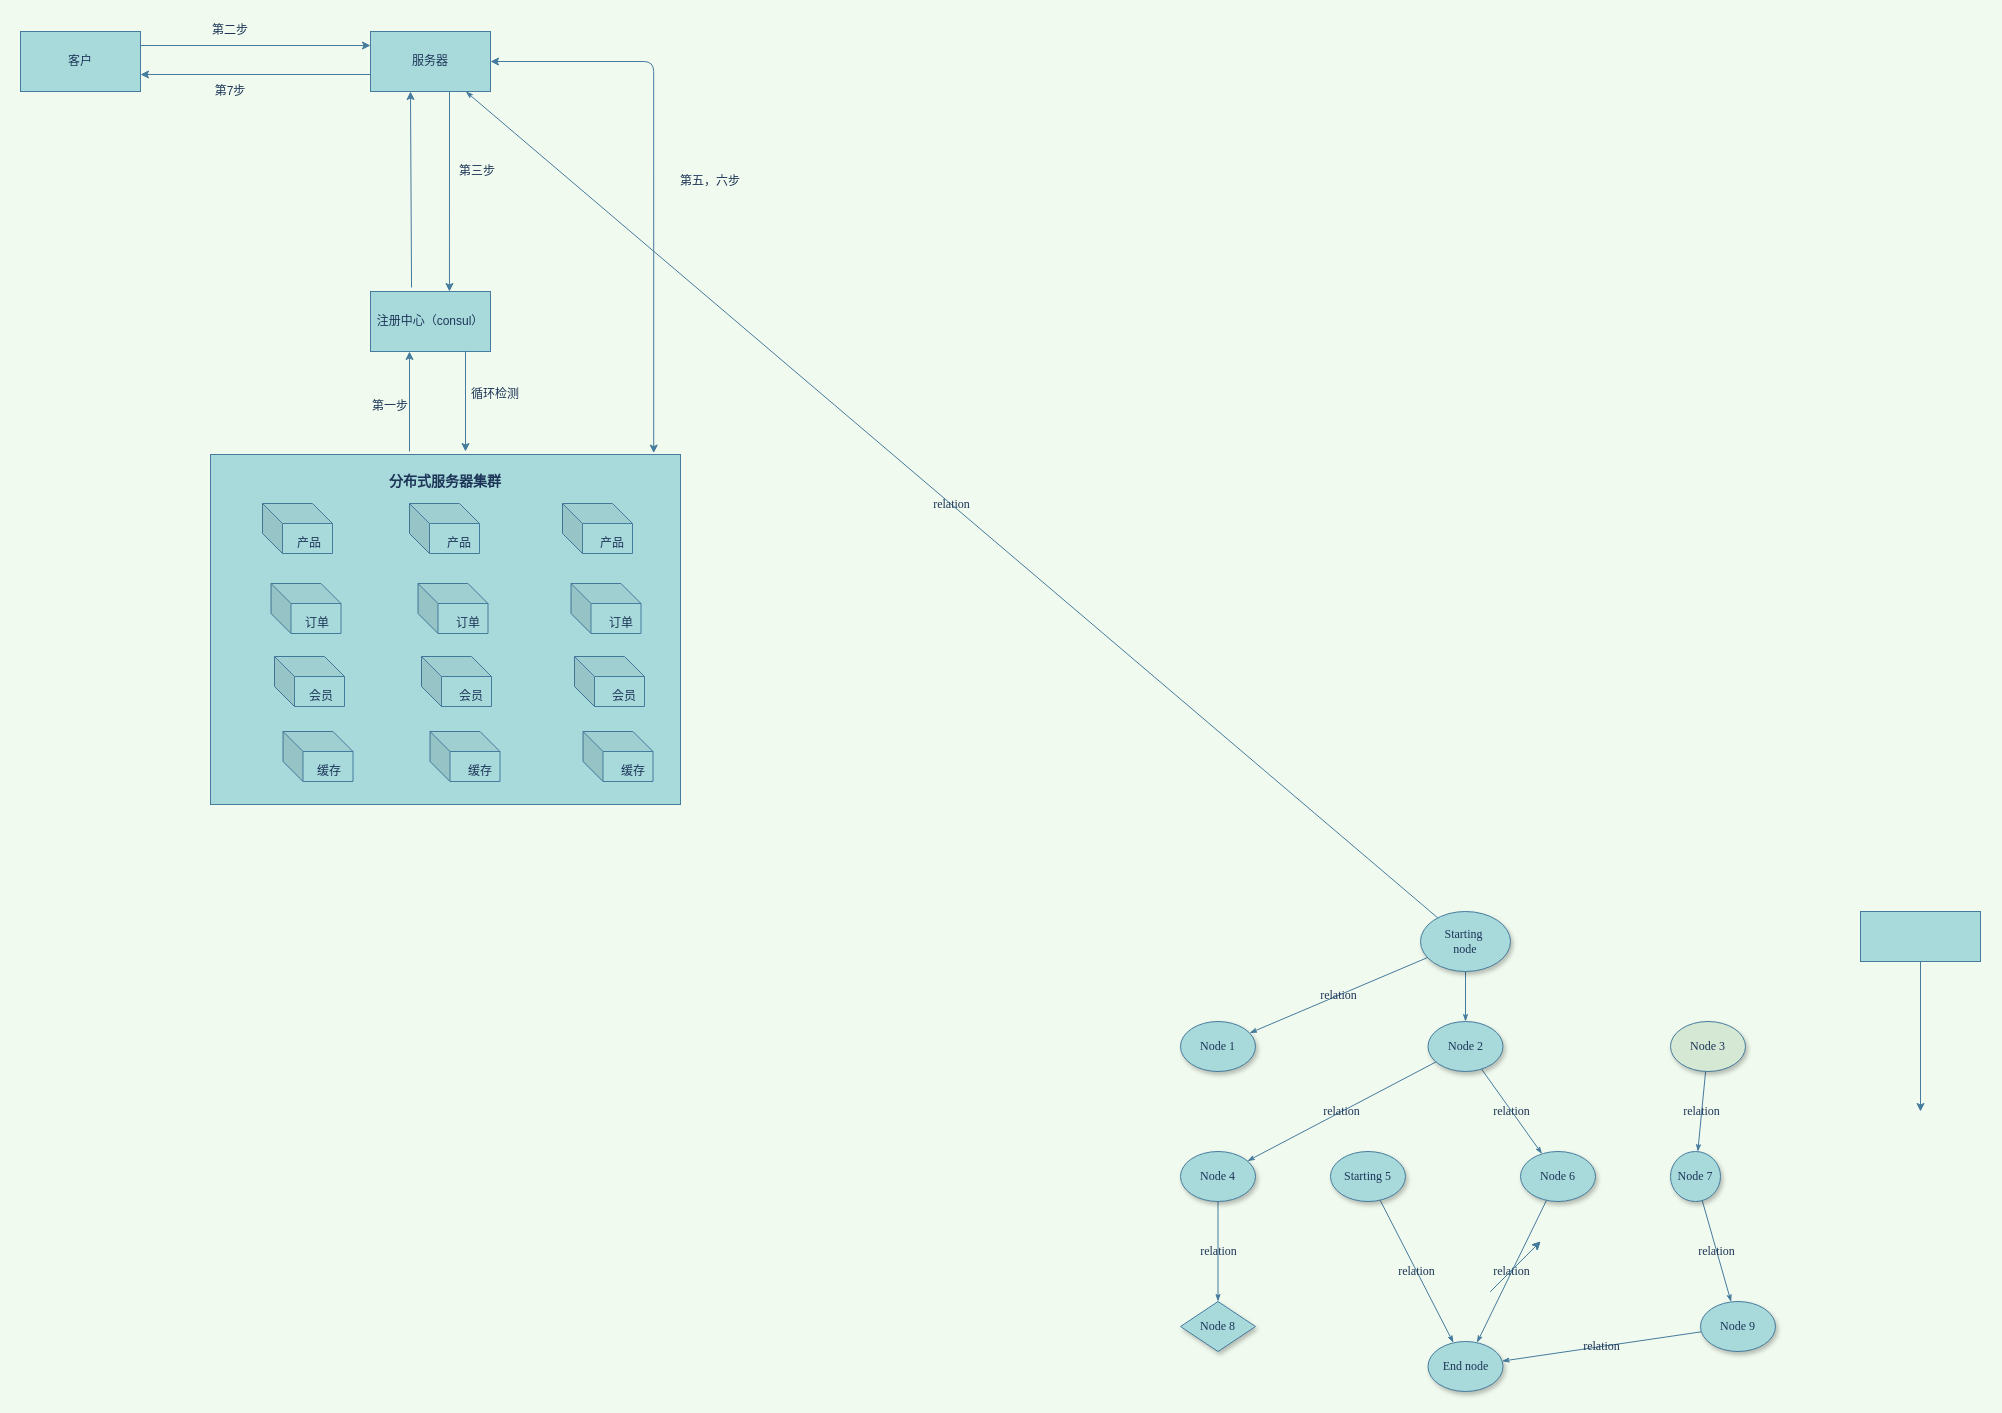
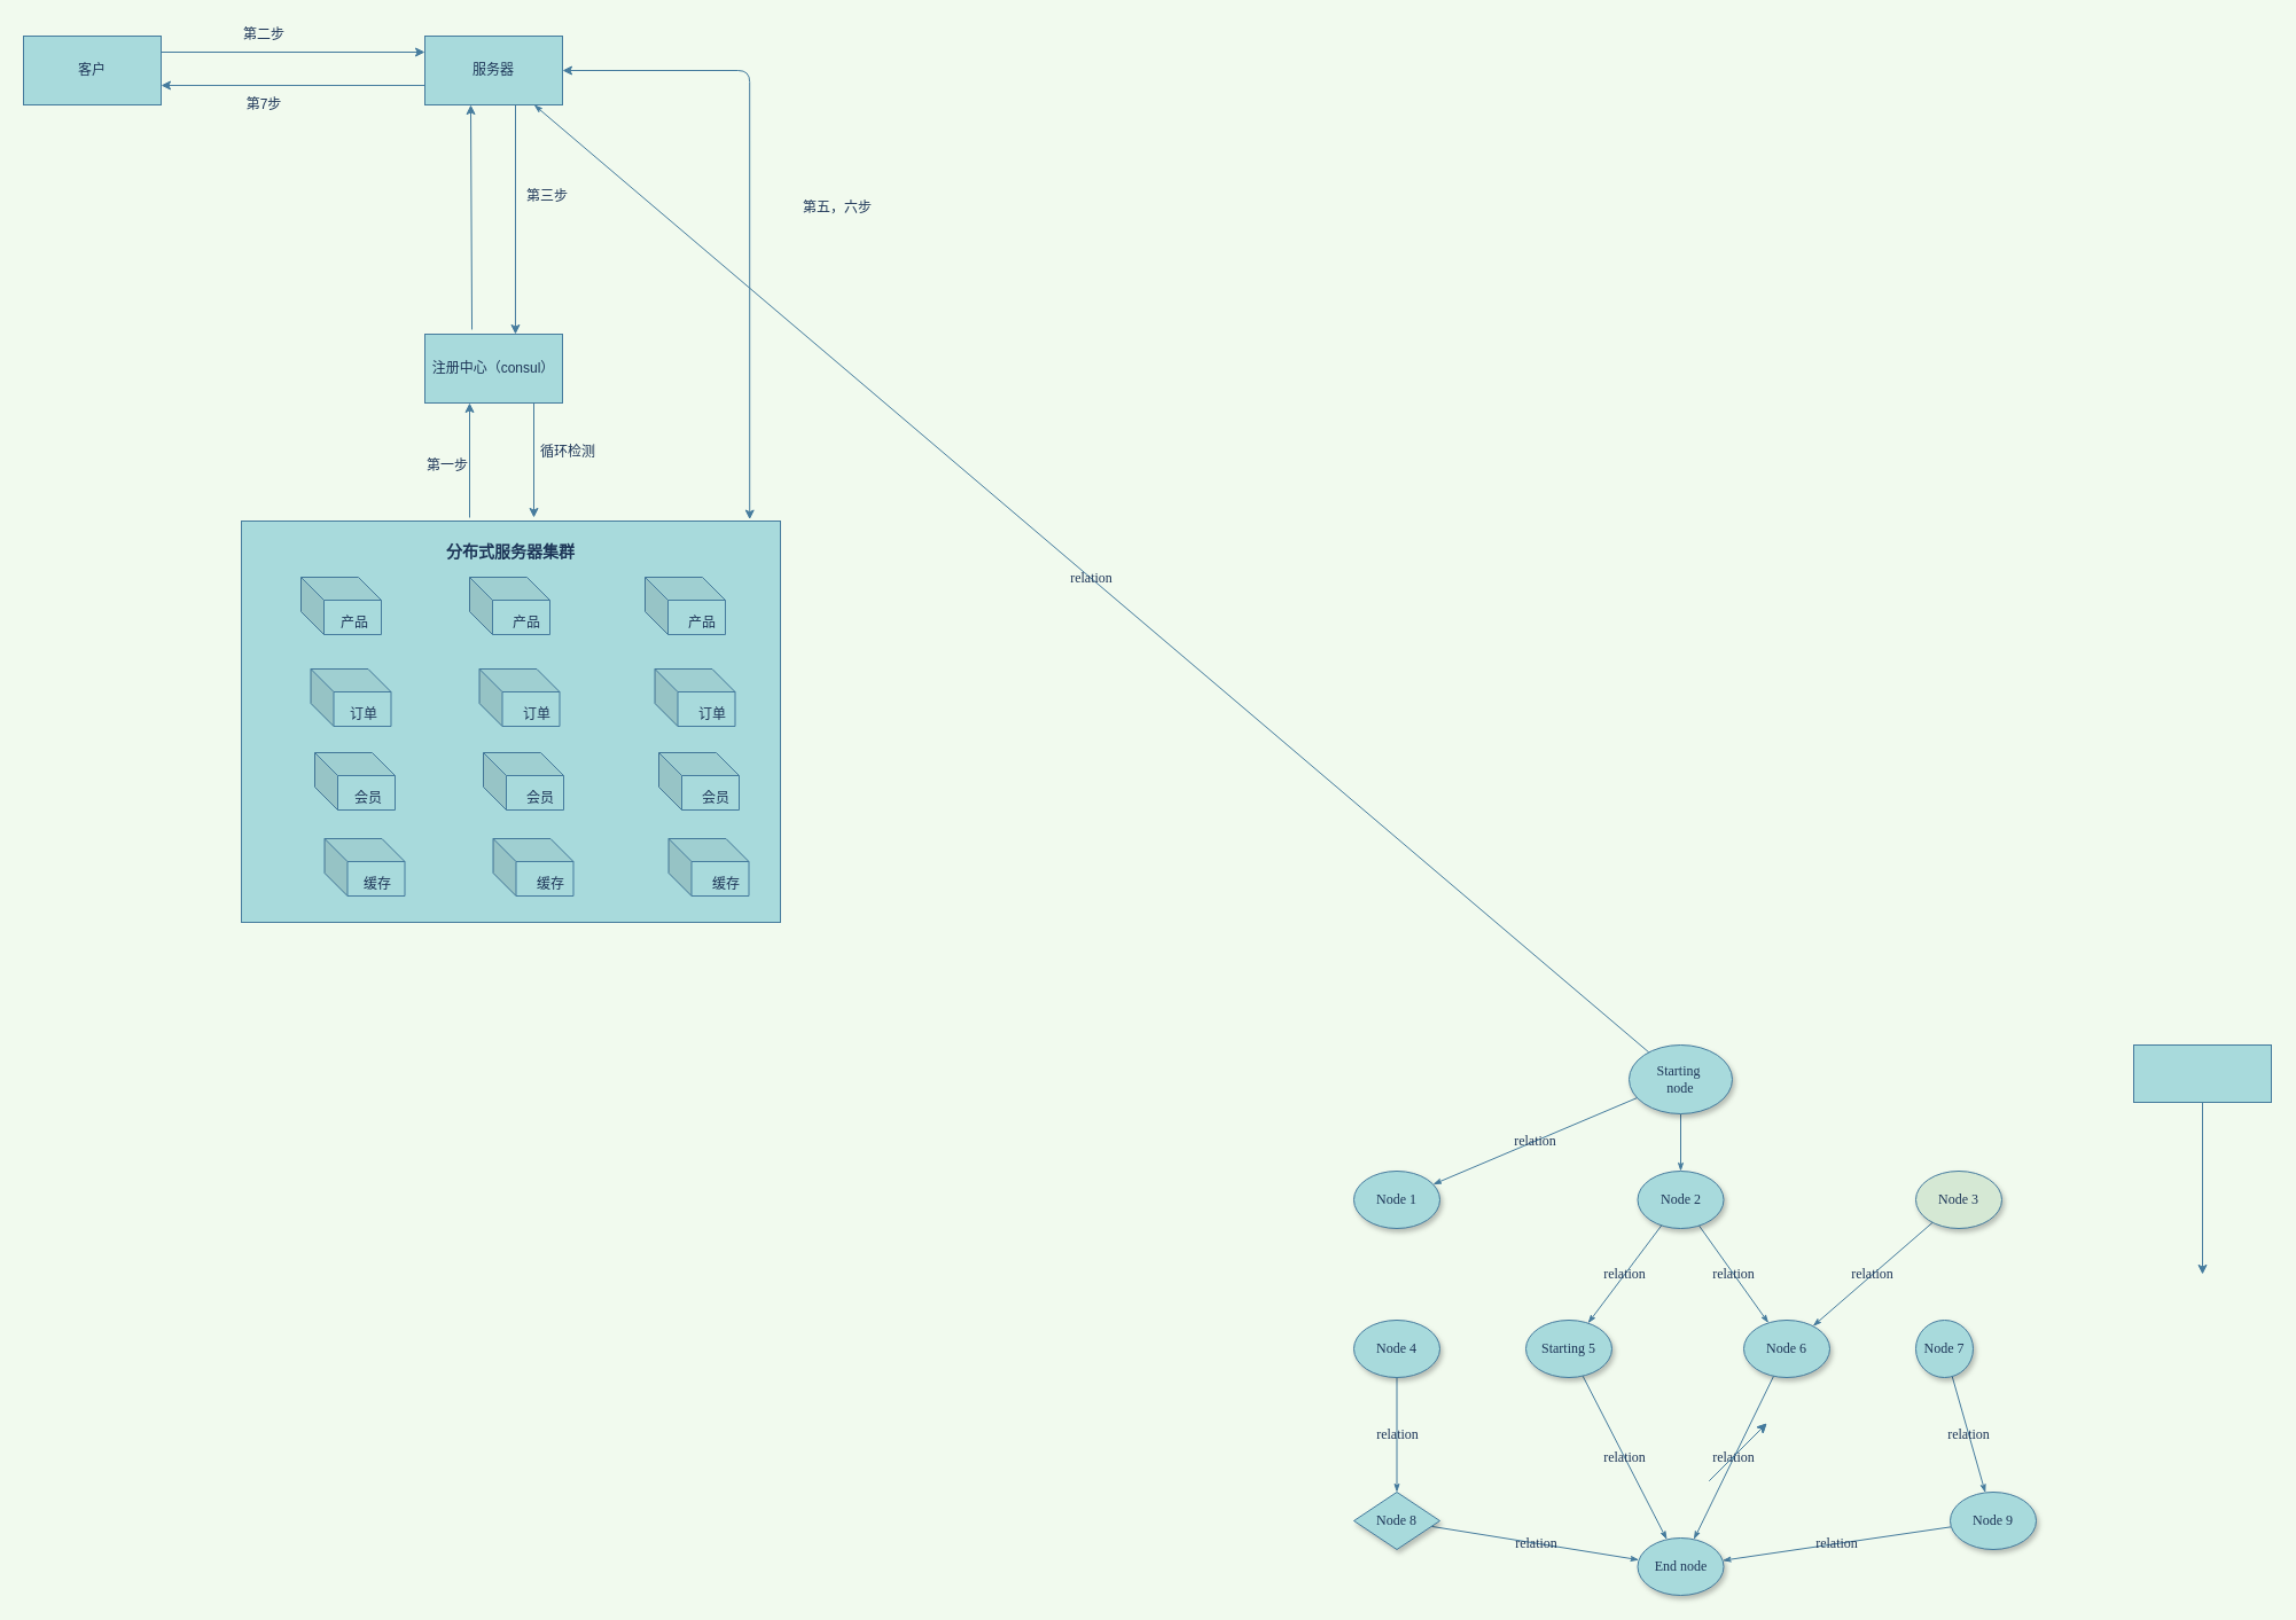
- <mxCell id="42" value="&lt;div&gt;第五，六步&lt;/div&gt;" style="text;html=1;strokeColor=none;fillColor=none;align=center;verticalAlign=middle;whiteSpace=wrap;rounded=0;fontColor=#1D3557;" vertex="1" parent="1"><mxGeometry x="670" y="171" width="80" height="20" as="geometry" /></mxCell>
+ <mxCell id="42" value="&lt;div&gt;第五，六步&lt;/div&gt;" style="text;html=1;strokeColor=none;fillColor=none;align=center;verticalAlign=middle;whiteSpace=wrap;rounded=0;fontColor=#1D3557;" vertex="1" parent="1"><mxGeometry x="690" y="171" width="80" height="20" as="geometry" /></mxCell>
- <mxCell id="9" value="relation" style="edgeStyle=none;rounded=1;html=1;labelBackgroundColor=none;startArrow=none;startFill=0;startSize=5;endArrow=classicThin;endFill=1;endSize=5;jettySize=auto;orthogonalLoop=1;strokeColor=#457B9D;strokeWidth=1;fontFamily=Verdana;fontSize=12;fontColor=#1D3557;" parent="1" source="10" target="12" edge="1"><mxGeometry relative="1" as="geometry" /></mxCell>
+ <mxCell id="9" value="relation" style="edgeStyle=none;rounded=1;html=1;labelBackgroundColor=none;startArrow=none;startFill=0;startSize=5;endArrow=classicThin;endFill=1;endSize=5;jettySize=auto;orthogonalLoop=1;strokeColor=#457B9D;strokeWidth=1;fontFamily=Verdana;fontSize=12;fontColor=#1D3557;" parent="1" source="10" target="16" edge="1"><mxGeometry relative="1" as="geometry" /></mxCell>
- <mxCell id="6" value="relation" style="edgeStyle=none;rounded=1;html=1;labelBackgroundColor=none;startArrow=none;startFill=0;startSize=5;endArrow=classicThin;endFill=1;endSize=5;jettySize=auto;orthogonalLoop=1;strokeColor=#457B9D;strokeWidth=1;fontFamily=Verdana;fontSize=12;fontColor=#1D3557;" parent="1" source="8" target="22" edge="1"><mxGeometry relative="1" as="geometry" /></mxCell>
+ <mxCell id="6" value="relation" style="edgeStyle=none;rounded=1;html=1;labelBackgroundColor=none;startArrow=none;startFill=0;startSize=5;endArrow=classicThin;endFill=1;endSize=5;jettySize=auto;orthogonalLoop=1;strokeColor=#457B9D;strokeWidth=1;fontFamily=Verdana;fontSize=12;fontColor=#1D3557;" parent="1" source="8" target="18" edge="1"><mxGeometry relative="1" as="geometry" /></mxCell>
+ <mxCell id="23" value="relation" style="edgeStyle=none;rounded=1;html=1;labelBackgroundColor=none;startArrow=none;startFill=0;startSize=5;endArrow=classicThin;endFill=1;endSize=5;jettySize=auto;orthogonalLoop=1;strokeColor=#457B9D;strokeWidth=1;fontFamily=Verdana;fontSize=12;fontColor=#1D3557;" parent="1" source="24" target="19" edge="1"><mxGeometry relative="1" as="geometry" /></mxCell>
